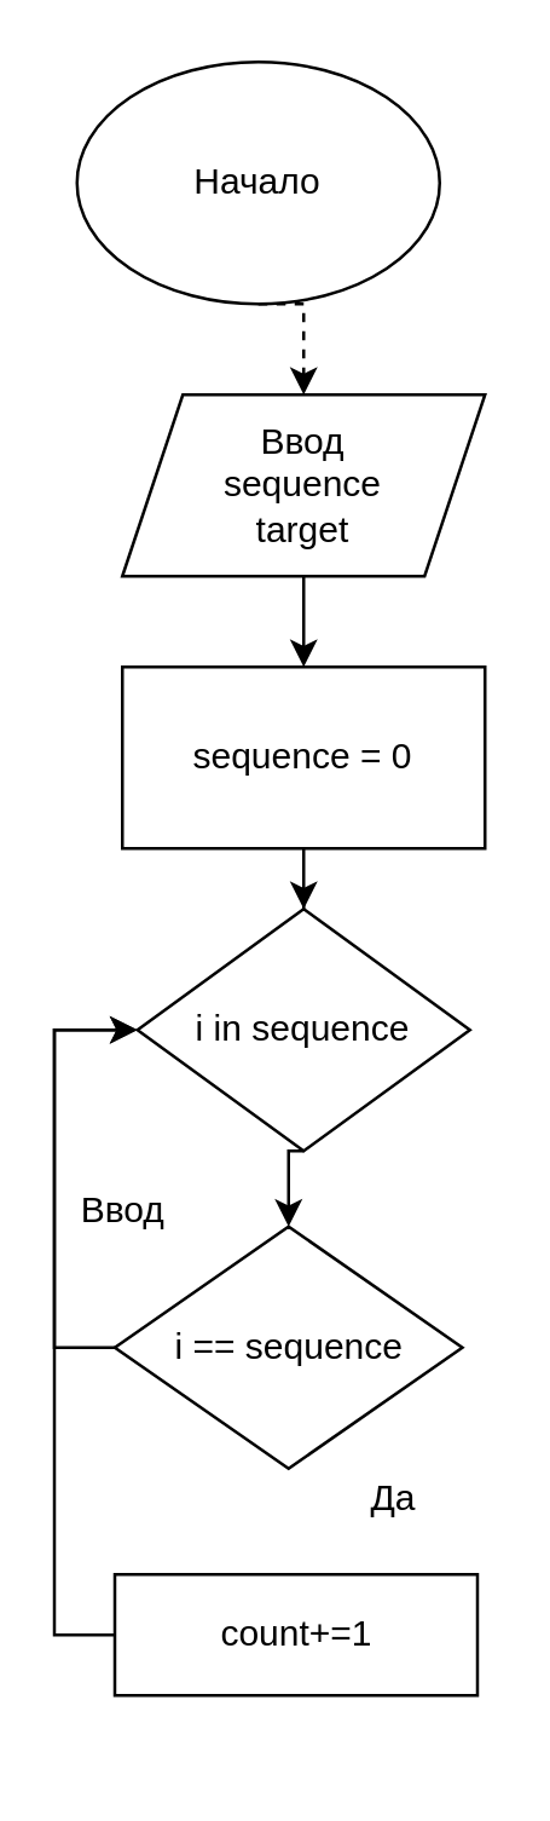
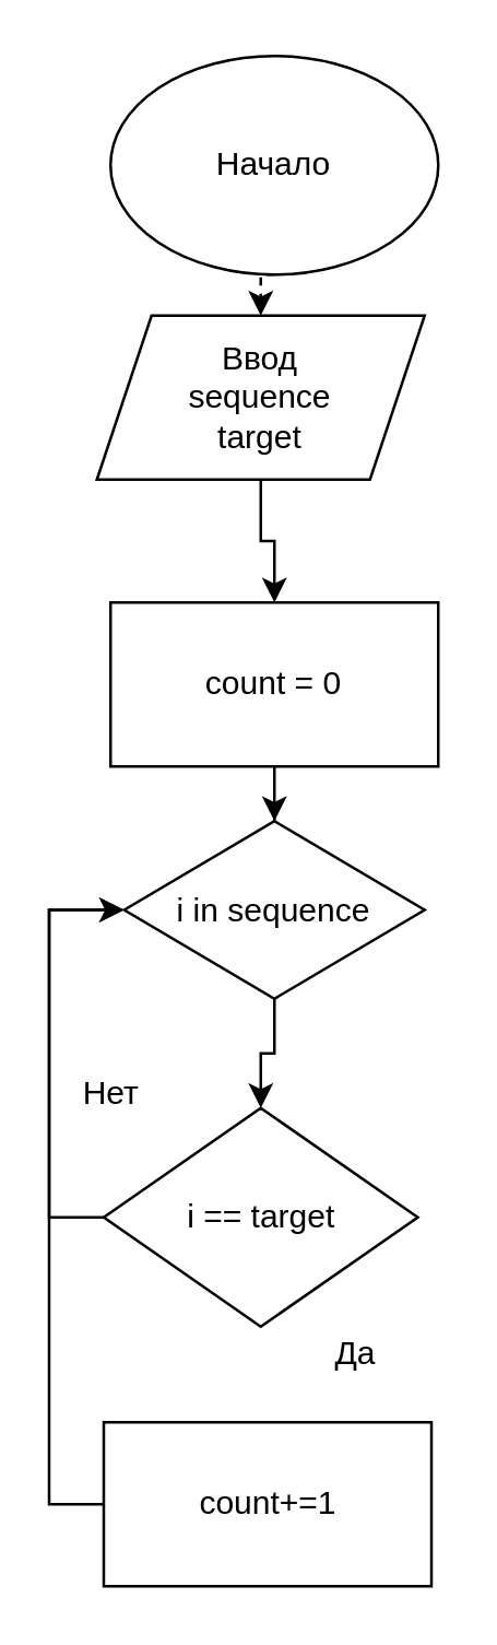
- <mxCell id="3" value="Начало" style="ellipse;whiteSpace=wrap;html=1;" vertex="1" parent="1"><mxGeometry x="25" y="20" width="120" height="80" as="geometry" /></mxCell>
+ <mxCell id="3" value="Начало" style="ellipse;whiteSpace=wrap;html=1;" vertex="1" parent="1"><mxGeometry x="40" y="20" width="120" height="80" as="geometry" /></mxCell>
- <mxCell id="5" value="Ввод&lt;br&gt;sequence&lt;br&gt;target" style="shape=parallelogram;perimeter=parallelogramPerimeter;whiteSpace=wrap;html=1;fixedSize=1;" vertex="1" parent="1"><mxGeometry x="40" y="130" width="120" height="60" as="geometry" /></mxCell>
+ <mxCell id="5" value="Ввод&lt;br&gt;sequence&lt;br&gt;target" style="shape=parallelogram;perimeter=parallelogramPerimeter;whiteSpace=wrap;html=1;fixedSize=1;" vertex="1" parent="1"><mxGeometry x="35" y="115" width="120" height="60" as="geometry" /></mxCell>
- <mxCell id="11" value="sequence = 0" style="rounded=0;whiteSpace=wrap;html=1;" vertex="1" parent="1"><mxGeometry x="40" y="220" width="120" height="60" as="geometry" /></mxCell>
+ <mxCell id="11" value="count = 0" style="rounded=0;whiteSpace=wrap;html=1;" vertex="1" parent="1"><mxGeometry x="40" y="220" width="120" height="60" as="geometry" /></mxCell>
- <mxCell id="7" value="i in sequence" style="rhombus;whiteSpace=wrap;html=1;" vertex="1" parent="1"><mxGeometry x="45" y="300" width="110" height="80" as="geometry" /></mxCell>
+ <mxCell id="7" value="i in sequence" style="rhombus;whiteSpace=wrap;html=1;" vertex="1" parent="1"><mxGeometry x="45" y="300" width="110" height="65" as="geometry" /></mxCell>
- <mxCell id="15" value="Ввод" style="text;html=1;align=center;verticalAlign=middle;resizable=0;points=[];autosize=1;strokeColor=none;fillColor=none;" vertex="1" parent="1"><mxGeometry x="20" y="385" width="40" height="30" as="geometry" /></mxCell>
+ <mxCell id="15" value="Нет" style="text;html=1;align=center;verticalAlign=middle;resizable=0;points=[];autosize=1;strokeColor=none;fillColor=none;" vertex="1" parent="1"><mxGeometry x="20" y="385" width="40" height="30" as="geometry" /></mxCell>
- <mxCell id="9" value="i == sequence" style="rhombus;whiteSpace=wrap;html=1;" vertex="1" parent="1"><mxGeometry x="37.5" y="405" width="115" height="80" as="geometry" /></mxCell>
+ <mxCell id="9" value="i == target" style="rhombus;whiteSpace=wrap;html=1;" vertex="1" parent="1"><mxGeometry x="37.5" y="405" width="115" height="80" as="geometry" /></mxCell>
- <mxCell id="13" value="count+=1" style="rounded=0;whiteSpace=wrap;html=1;" vertex="1" parent="1"><mxGeometry x="37.5" y="520" width="120" height="40" as="geometry" /></mxCell>
+ <mxCell id="13" value="count+=1" style="rounded=0;whiteSpace=wrap;html=1;" vertex="1" parent="1"><mxGeometry x="37.5" y="520" width="120" height="60" as="geometry" /></mxCell>
